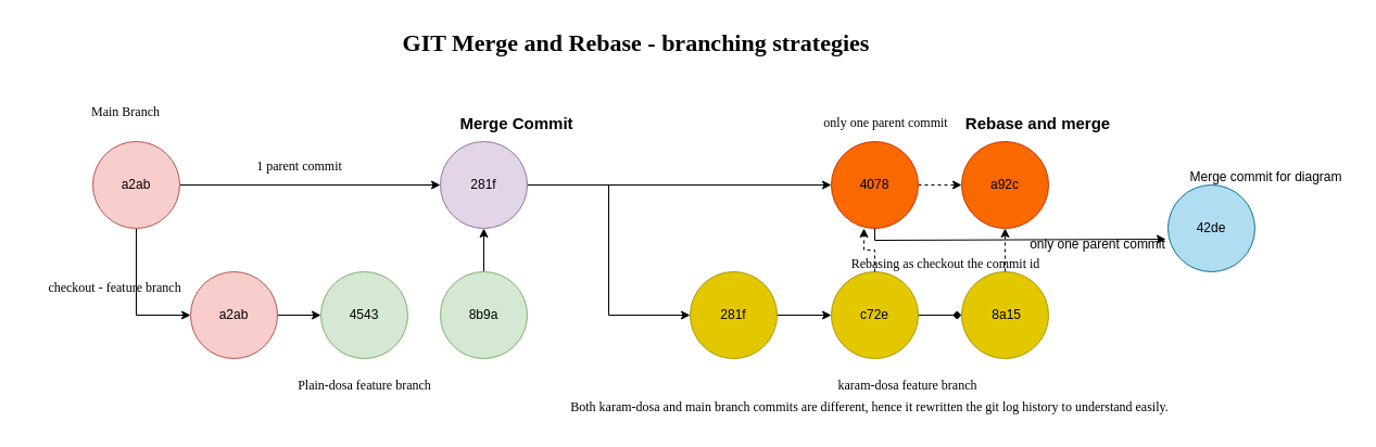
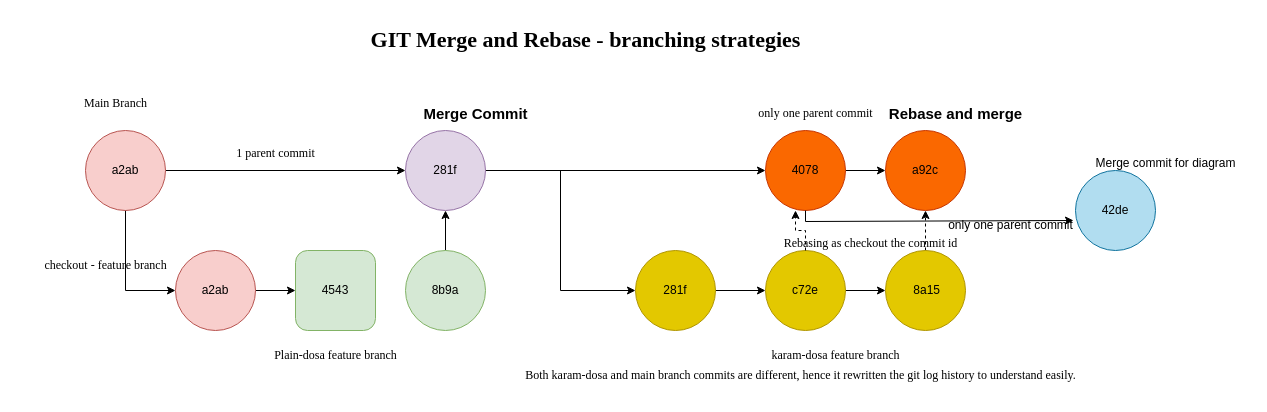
- <mxCell id="25" value="" style="edgeStyle=orthogonalEdgeStyle;rounded=0;orthogonalLoop=1;jettySize=auto;html=1;dashed=1;" edge="1" parent="1" source="26" target="27"><mxGeometry relative="1" as="geometry" /></mxCell>
+ <mxCell id="25" value="" style="edgeStyle=orthogonalEdgeStyle;rounded=0;orthogonalLoop=1;jettySize=auto;html=1;" edge="1" parent="1" source="26" target="27"><mxGeometry relative="1" as="geometry" /></mxCell>
- <mxCell id="7" value="4543" style="ellipse;whiteSpace=wrap;html=1;aspect=fixed;fillColor=#d5e8d4;strokeColor=#82b366;" vertex="1" parent="1"><mxGeometry x="295" y="250" width="80" height="80" as="geometry" /></mxCell>
+ <mxCell id="7" value="4543" style="whiteSpace=wrap;html=1;aspect=fixed;fillColor=#d5e8d4;strokeColor=#82b366;rounded=1;" vertex="1" parent="1"><mxGeometry x="295" y="250" width="80" height="80" as="geometry" /></mxCell>
- <mxCell id="21" value="" style="edgeStyle=orthogonalEdgeStyle;rounded=0;orthogonalLoop=1;jettySize=auto;html=1;endArrow=diamond;" edge="1" parent="1" source="22" target="24"><mxGeometry relative="1" as="geometry" /></mxCell>
+ <mxCell id="21" value="" style="edgeStyle=orthogonalEdgeStyle;rounded=0;orthogonalLoop=1;jettySize=auto;html=1;" edge="1" parent="1" source="22" target="24"><mxGeometry relative="1" as="geometry" /></mxCell>
